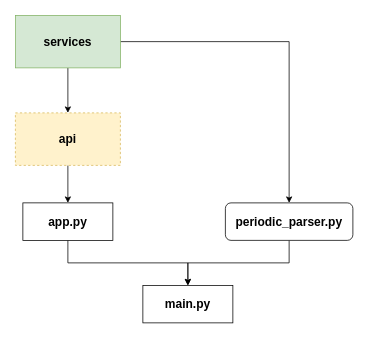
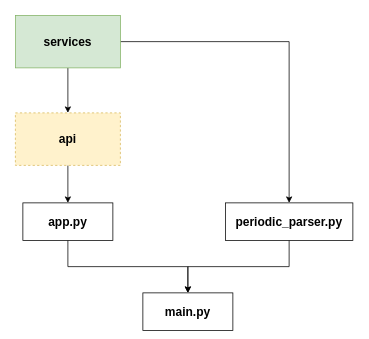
- <mxCell id="6" value="&lt;div align=&quot;center&quot;&gt;periodic_parser.py&lt;/div&gt;" style="whiteSpace=wrap;html=1;fontSize=16;align=center;fontStyle=1;rounded=1;" vertex="1" parent="1"><mxGeometry x="300" y="270" width="170" height="50" as="geometry" /></mxCell>
+ <mxCell id="6" value="&lt;div align=&quot;center&quot;&gt;periodic_parser.py&lt;/div&gt;" style="rounded=0;whiteSpace=wrap;html=1;fontSize=16;align=center;fontStyle=1" vertex="1" parent="1"><mxGeometry x="300" y="270" width="170" height="50" as="geometry" /></mxCell>
- <mxCell id="2" value="&lt;b&gt;main.py&lt;/b&gt;" style="rounded=0;whiteSpace=wrap;html=1;fontSize=16;" vertex="1" parent="1"><mxGeometry x="190" y="380" width="120" height="50" as="geometry" /></mxCell>
+ <mxCell id="2" value="&lt;b&gt;main.py&lt;/b&gt;" style="rounded=0;whiteSpace=wrap;html=1;fontSize=16;" vertex="1" parent="1"><mxGeometry x="190" y="390" width="120" height="50" as="geometry" /></mxCell>
